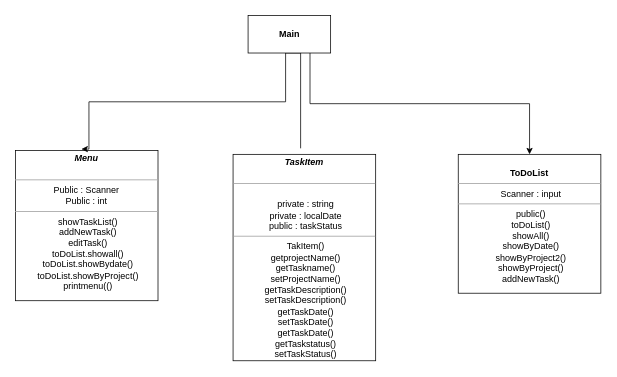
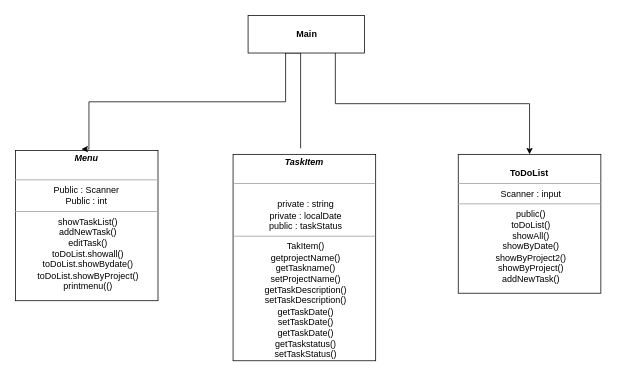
- <mxCell id="5" value="&lt;b&gt;Main&lt;/b&gt;" style="html=1;" vertex="1" parent="1"><mxGeometry x="330" y="20" width="110" height="50" as="geometry" /></mxCell>
+ <mxCell id="5" value="&lt;b&gt;Main&lt;/b&gt;" style="html=1;" vertex="1" parent="1"><mxGeometry x="330" y="20" width="155" height="50" as="geometry" /></mxCell>
